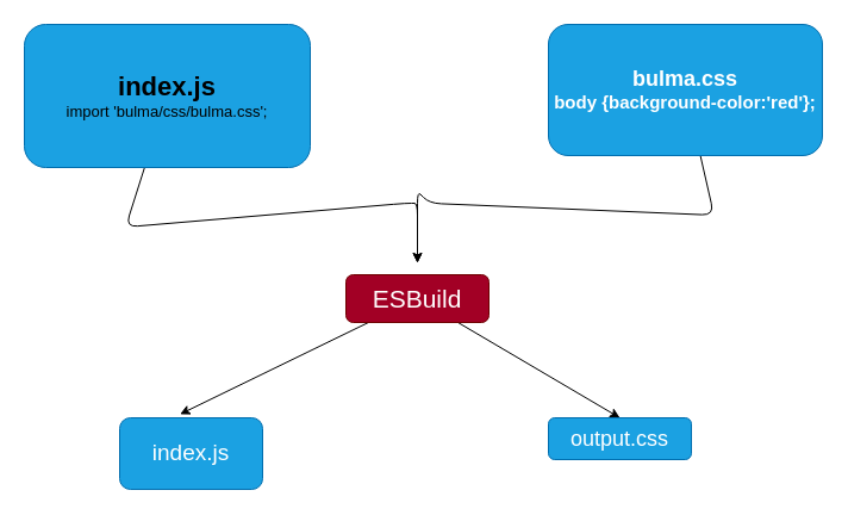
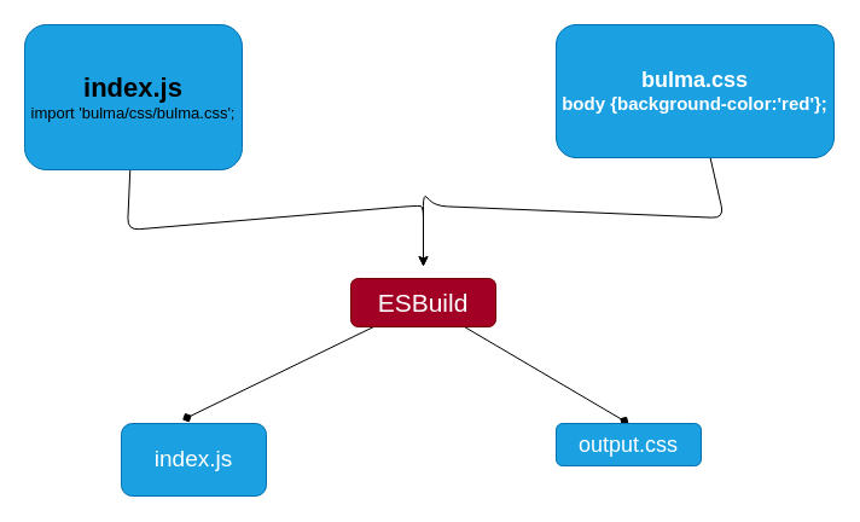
- <mxCell id="5" value="&lt;font&gt;&lt;font color=&quot;#000000&quot;&gt;&lt;b style=&quot;font-size: 22px&quot;&gt;index.js&lt;/b&gt;&lt;br&gt;&lt;font style=&quot;font-size: 13px&quot;&gt;import 'bulma/css/bulma.css';&lt;/font&gt;&lt;/font&gt;&lt;br&gt;&lt;/font&gt;" style="rounded=1;whiteSpace=wrap;html=1;fillColor=#1ba1e2;strokeColor=#006EAF;fontColor=#ffffff;" vertex="1" parent="1"><mxGeometry x="20" y="20" width="240" height="120" as="geometry" /></mxCell>
+ <mxCell id="5" value="&lt;font&gt;&lt;font color=&quot;#000000&quot;&gt;&lt;b style=&quot;font-size: 22px&quot;&gt;index.js&lt;/b&gt;&lt;br&gt;&lt;font style=&quot;font-size: 13px&quot;&gt;import 'bulma/css/bulma.css';&lt;/font&gt;&lt;/font&gt;&lt;br&gt;&lt;/font&gt;" style="rounded=1;whiteSpace=wrap;html=1;fillColor=#1ba1e2;strokeColor=#006EAF;fontColor=#ffffff;" vertex="1" parent="1"><mxGeometry x="20" y="20" width="180" height="120" as="geometry" /></mxCell>
- <mxCell id="6" style="edgeStyle=none;html=1;entryX=0.422;entryY=-0.05;entryDx=0;entryDy=0;entryPerimeter=0;" edge="1" parent="1" source="8" target="9"><mxGeometry relative="1" as="geometry" /></mxCell>
+ <mxCell id="6" style="edgeStyle=none;html=1;entryX=0.422;entryY=-0.05;entryDx=0;entryDy=0;entryPerimeter=0;endArrow=diamond;" edge="1" parent="1" source="8" target="9"><mxGeometry relative="1" as="geometry" /></mxCell>
- <mxCell id="7" style="edgeStyle=none;html=1;entryX=0.5;entryY=0;entryDx=0;entryDy=0;" edge="1" parent="1" source="8" target="10"><mxGeometry relative="1" as="geometry" /></mxCell>
+ <mxCell id="7" style="edgeStyle=none;html=1;entryX=0.5;entryY=0;entryDx=0;entryDy=0;endArrow=diamond;" edge="1" parent="1" source="8" target="10"><mxGeometry relative="1" as="geometry" /></mxCell>
